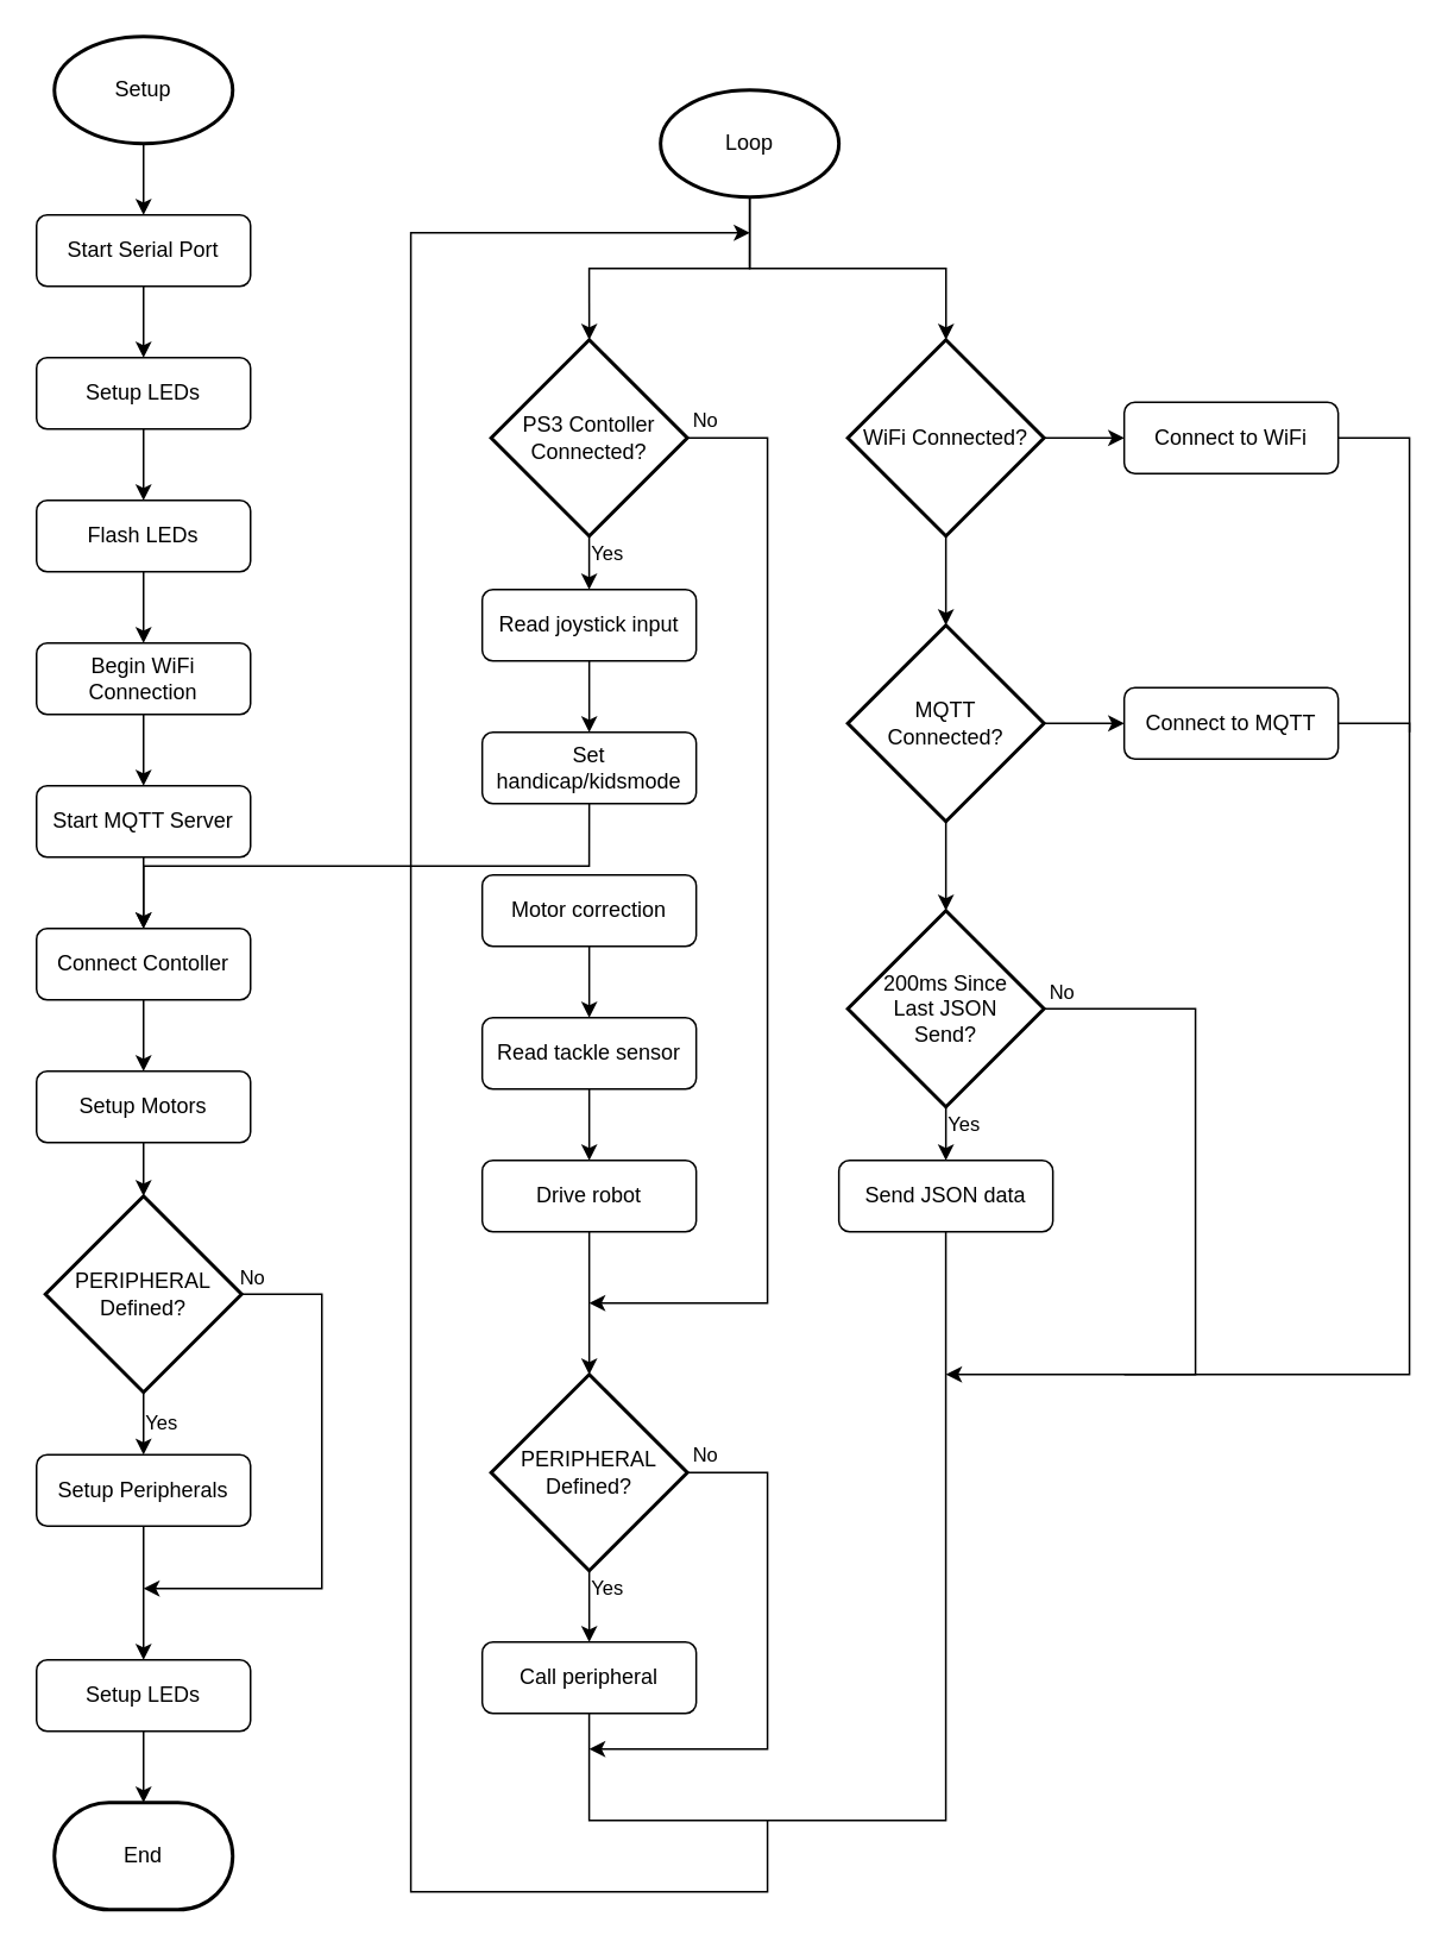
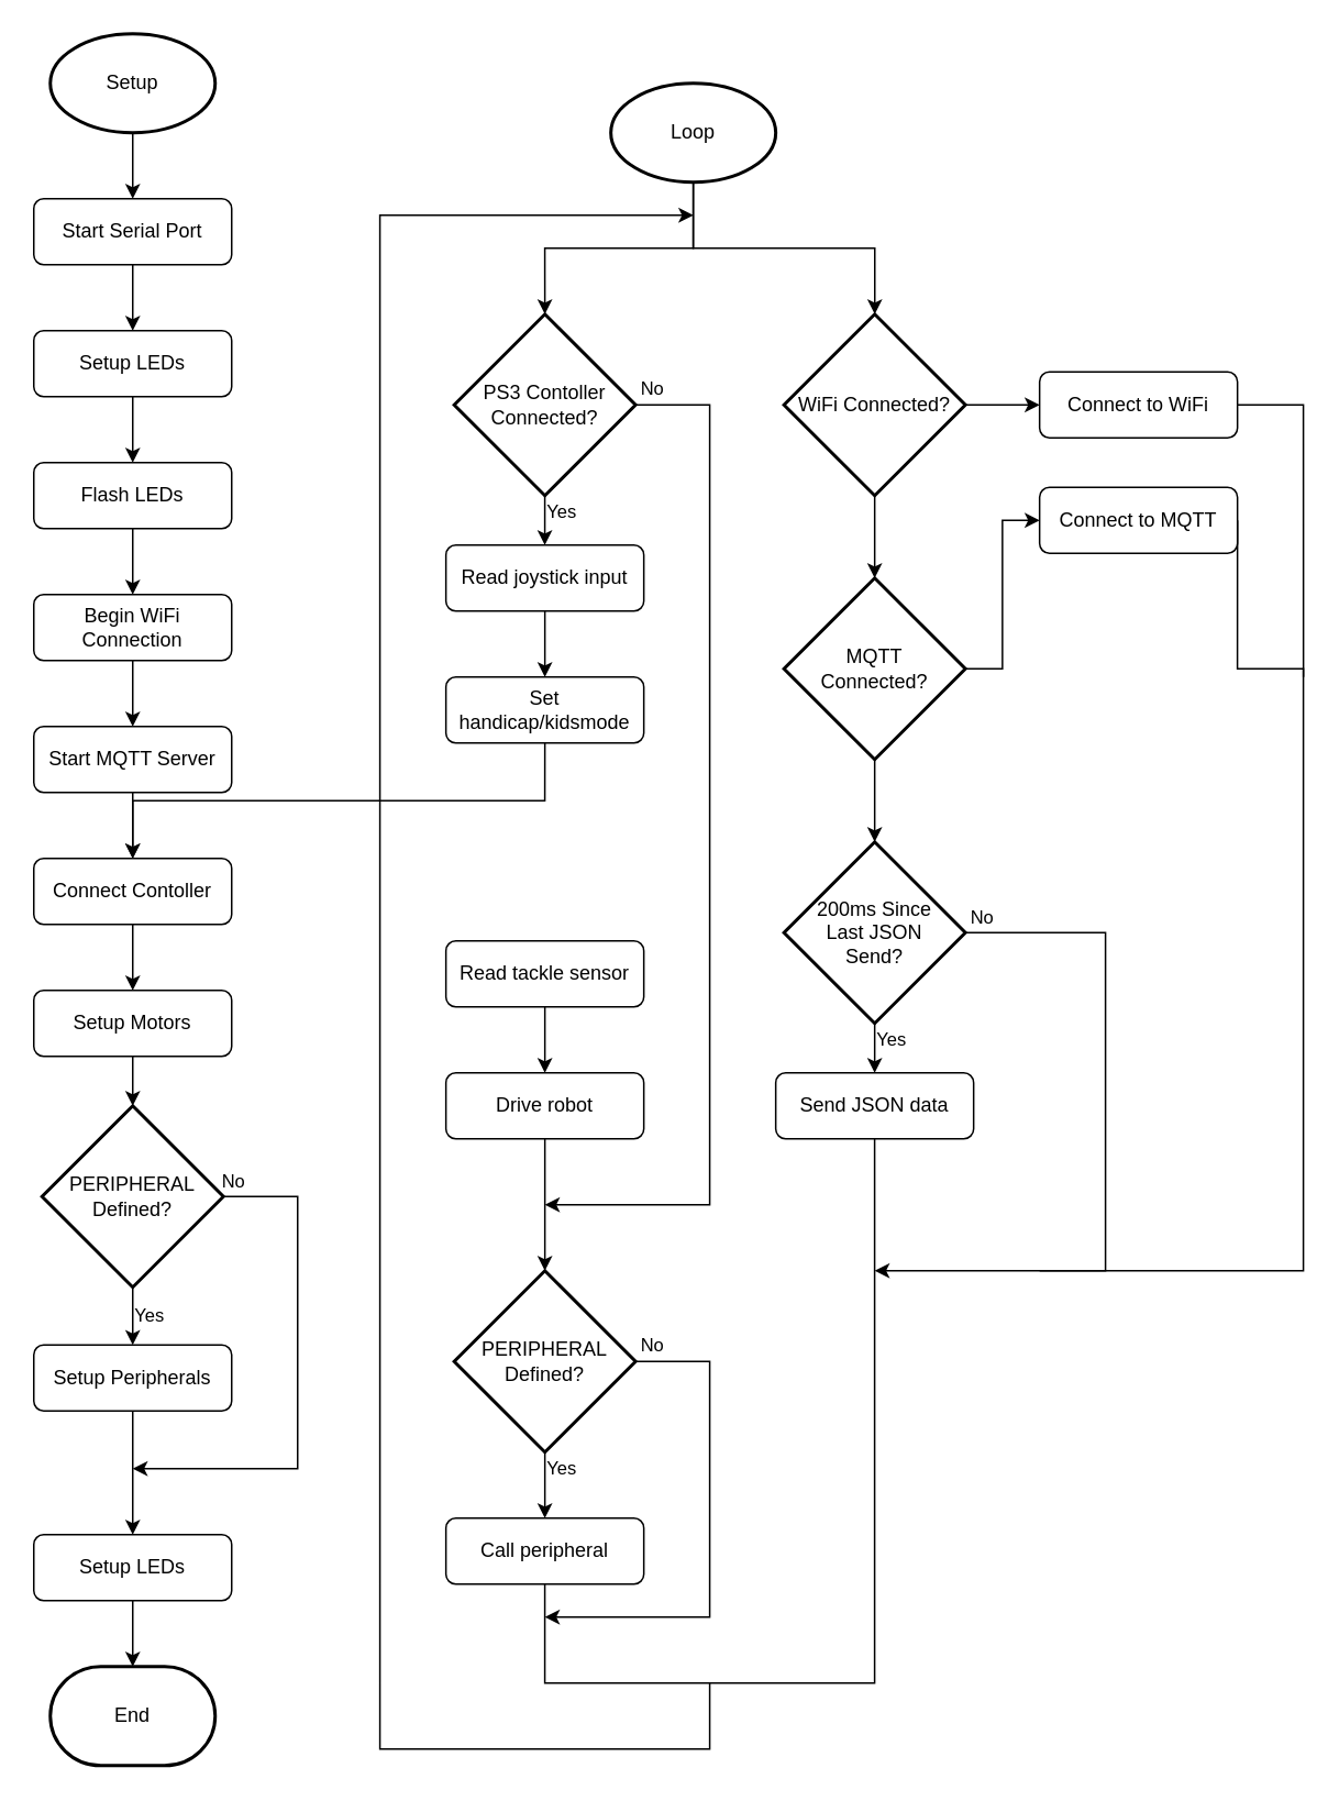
- <mxCell id="55" value="&lt;div&gt;Connect to MQTT&lt;br&gt;&lt;/div&gt;" style="rounded=1;whiteSpace=wrap;html=1;" parent="1" vertex="1"><mxGeometry x="629.94" y="385" width="120" height="40" as="geometry" /></mxCell>
+ <mxCell id="55" value="&lt;div&gt;Connect to MQTT&lt;br&gt;&lt;/div&gt;" style="rounded=1;whiteSpace=wrap;html=1;" parent="1" vertex="1"><mxGeometry x="629.94" y="295" width="120" height="40" as="geometry" /></mxCell>
- <mxCell id="45" value="&lt;div&gt;Motor correction&lt;br&gt;&lt;/div&gt;" style="rounded=1;whiteSpace=wrap;html=1;" parent="1" vertex="1"><mxGeometry x="269.94" y="490" width="120" height="40" as="geometry" /></mxCell>
- <mxCell id="44" style="edgeStyle=orthogonalEdgeStyle;rounded=0;orthogonalLoop=1;jettySize=auto;html=1;exitX=0.5;exitY=1;exitDx=0;exitDy=0;" parent="1" source="45" target="47" edge="1"><mxGeometry relative="1" as="geometry" /></mxCell>
